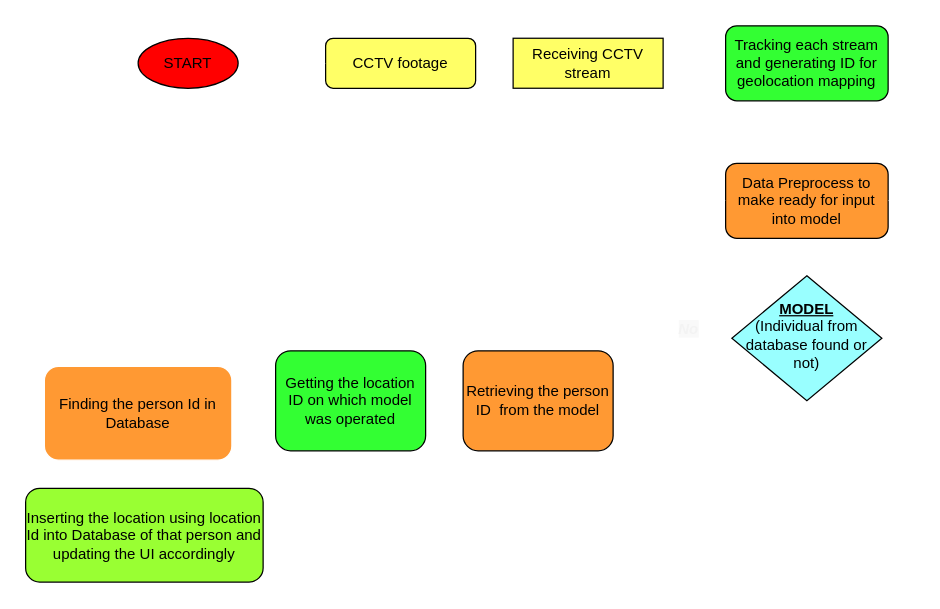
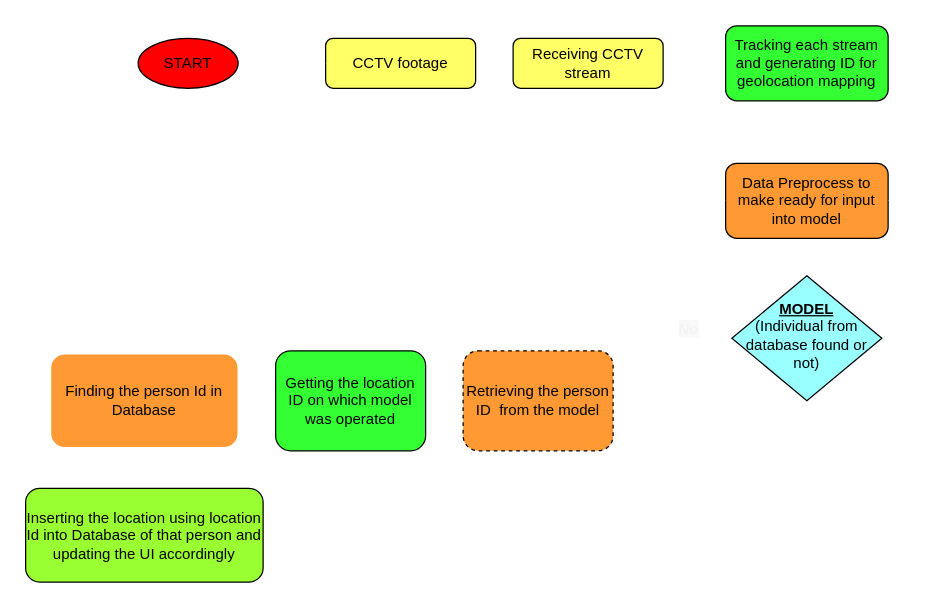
- <mxCell id="5" value="Receiving CCTV stream" style="whiteSpace=wrap;html=1;fontSize=12;glass=0;strokeWidth=1;shadow=0;fillColor=light-dark(#FFFF66,var(--ge-dark-color, #121212));rounded=0;" vertex="1" parent="1"><mxGeometry x="410" y="30" width="120" height="40" as="geometry" /></mxCell>
+ <mxCell id="5" value="Receiving CCTV stream" style="rounded=1;whiteSpace=wrap;html=1;fontSize=12;glass=0;strokeWidth=1;shadow=0;fillColor=light-dark(#FFFF66,var(--ge-dark-color, #121212));" vertex="1" parent="1"><mxGeometry x="410" y="30" width="120" height="40" as="geometry" /></mxCell>
- <mxCell id="15" value="Retrieving the person ID&amp;nbsp; from the model" style="rounded=1;whiteSpace=wrap;html=1;fontSize=12;glass=0;strokeWidth=1;shadow=0;fillColor=light-dark(#FF9933,var(--ge-dark-color, #121212));" vertex="1" parent="1"><mxGeometry x="370" y="280" width="120" height="80" as="geometry" /></mxCell>
+ <mxCell id="15" value="Retrieving the person ID&amp;nbsp; from the model" style="rounded=1;whiteSpace=wrap;html=1;fontSize=12;glass=0;strokeWidth=1;shadow=0;fillColor=light-dark(#FF9933,var(--ge-dark-color, #121212));dashed=1;" vertex="1" parent="1"><mxGeometry x="370" y="280" width="120" height="80" as="geometry" /></mxCell>
- <mxCell id="19" value="Finding the person Id in Database" style="rounded=1;whiteSpace=wrap;html=1;fontSize=12;glass=0;strokeWidth=1;shadow=0;fillColor=light-dark(#FF9933,var(--ge-dark-color, #121212));strokeColor=light-dark(#FFFFFF,#FFFFFF);" vertex="1" parent="1"><mxGeometry x="35" y="292.5" width="150" height="75" as="geometry" /></mxCell>
+ <mxCell id="19" value="Finding the person Id in Database" style="rounded=1;whiteSpace=wrap;html=1;fontSize=12;glass=0;strokeWidth=1;shadow=0;fillColor=light-dark(#FF9933,var(--ge-dark-color, #121212));strokeColor=light-dark(#FFFFFF,#FFFFFF);" vertex="1" parent="1"><mxGeometry x="40" y="282.5" width="150" height="75" as="geometry" /></mxCell>
